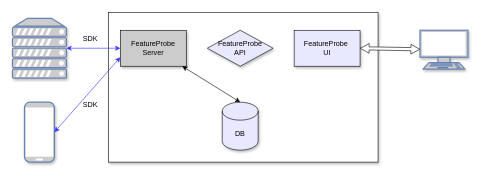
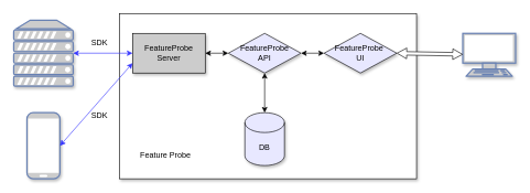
+ <mxCell id="14" value="" style="endArrow=classic;startArrow=classic;html=1;strokeColor=#000000;fillColor=#FFFFFF;exitX=0;exitY=0.5;exitDx=0;exitDy=0;entryX=1;entryY=0.5;entryDx=0;entryDy=0;" parent="1" source="4" target="3" edge="1"><mxGeometry width="50" height="50" relative="1" as="geometry"><mxPoint x="410" y="180" as="sourcePoint" /><mxPoint x="410" y="120" as="targetPoint" /></mxGeometry></mxCell>
+ <mxCell id="15" value="" style="endArrow=classic;startArrow=classic;html=1;strokeColor=#000000;fillColor=#FFFFFF;entryX=1;entryY=0.5;entryDx=0;entryDy=0;" parent="1" source="5" target="4" edge="1"><mxGeometry width="50" height="50" relative="1" as="geometry"><mxPoint x="355" y="90" as="sourcePoint" /><mxPoint x="320" y="90" as="targetPoint" /></mxGeometry></mxCell>
- <mxCell id="5" value="FeatureProbe&amp;nbsp;&lt;br&gt;UI" style="whiteSpace=wrap;html=1;fillColor=#E8E8FF;shadow=1;" parent="1" vertex="1"><mxGeometry x="490" y="50" width="110" height="60" as="geometry" /></mxCell>
+ <mxCell id="5" value="FeatureProbe&amp;nbsp;&lt;br&gt;UI" style="rhombus;whiteSpace=wrap;html=1;fillColor=#E8E8FF;shadow=1;" parent="1" vertex="1"><mxGeometry x="490" y="50" width="110" height="60" as="geometry" /></mxCell>
- <mxCell id="13" value="" style="endArrow=classic;startArrow=classic;html=1;strokeColor=#000000;fillColor=#FFFFFF;exitX=0.5;exitY=0;exitDx=0;exitDy=0;exitPerimeter=0;" parent="1" source="6" target="3" edge="1"><mxGeometry width="50" height="50" relative="1" as="geometry"><mxPoint x="300" y="82.26" as="sourcePoint" /><mxPoint x="340" y="80" as="targetPoint" /></mxGeometry></mxCell>
+ <mxCell id="13" value="" style="endArrow=classic;startArrow=classic;html=1;strokeColor=#000000;fillColor=#FFFFFF;exitX=0.5;exitY=0;exitDx=0;exitDy=0;exitPerimeter=0;entryX=0.5;entryY=1;entryDx=0;entryDy=0;" parent="1" source="6" target="4" edge="1"><mxGeometry width="50" height="50" relative="1" as="geometry"><mxPoint x="300" y="82.26" as="sourcePoint" /><mxPoint x="340" y="80" as="targetPoint" /></mxGeometry></mxCell>
+ <mxCell id="18" value="Feature Probe" style="text;html=1;strokeColor=none;fillColor=none;align=center;verticalAlign=middle;whiteSpace=wrap;shadow=1;" parent="1" vertex="1"><mxGeometry x="210" y="220" width="80" height="30" as="geometry" /></mxCell>
